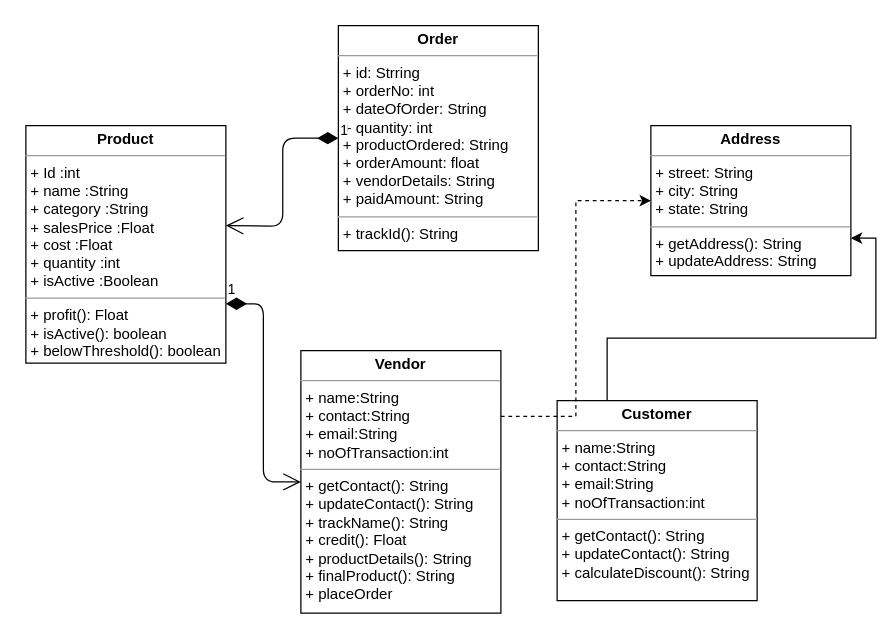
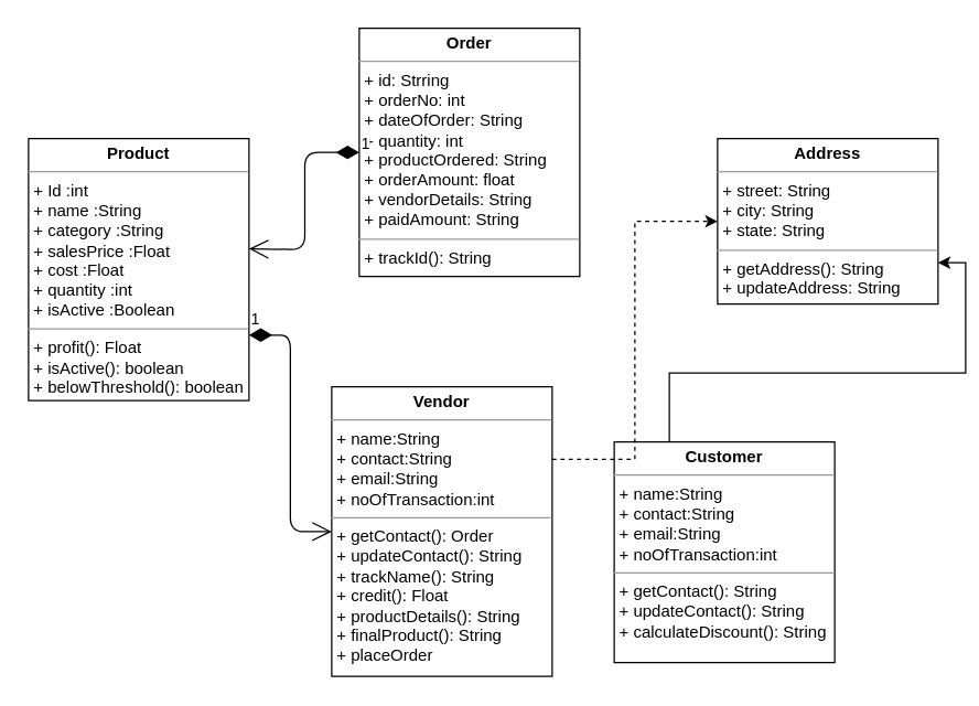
- <mxCell id="6" value="&lt;p style=&quot;margin: 0px ; margin-top: 4px ; text-align: center&quot;&gt;&lt;b&gt;Order&lt;/b&gt;&lt;/p&gt;&lt;hr size=&quot;1&quot;&gt;&lt;p style=&quot;margin: 0px ; margin-left: 4px&quot;&gt;+ id: Strring&lt;/p&gt;&lt;p style=&quot;margin: 0px 0px 0px 4px&quot;&gt;+ orderNo: int&lt;/p&gt;&lt;p style=&quot;margin: 0px 0px 0px 4px&quot;&gt;+ dateOfOrder: String&lt;/p&gt;&lt;p style=&quot;margin: 0px 0px 0px 4px&quot;&gt;+ quantity: int&lt;/p&gt;&lt;p style=&quot;margin: 0px 0px 0px 4px&quot;&gt;+ productOrdered: String&lt;/p&gt;&lt;p style=&quot;margin: 0px 0px 0px 4px&quot;&gt;+ orderAmount: float&lt;/p&gt;&lt;p style=&quot;margin: 0px 0px 0px 4px&quot;&gt;+ vendorDetails: String&lt;/p&gt;&lt;p style=&quot;margin: 0px 0px 0px 4px&quot;&gt;+ paidAmount: String&lt;/p&gt;&lt;hr size=&quot;1&quot;&gt;&lt;p style=&quot;margin: 0px ; margin-left: 4px&quot;&gt;+ trackId(): String&lt;/p&gt;" style="verticalAlign=top;align=left;overflow=fill;fontSize=12;fontFamily=Helvetica;html=1;" vertex="1" parent="1"><mxGeometry x="270" y="20" width="160" height="180" as="geometry" /></mxCell>
+ <mxCell id="6" value="&lt;p style=&quot;margin: 0px ; margin-top: 4px ; text-align: center&quot;&gt;&lt;b&gt;Order&lt;/b&gt;&lt;/p&gt;&lt;hr size=&quot;1&quot;&gt;&lt;p style=&quot;margin: 0px ; margin-left: 4px&quot;&gt;+ id: Strring&lt;/p&gt;&lt;p style=&quot;margin: 0px 0px 0px 4px&quot;&gt;+ orderNo: int&lt;/p&gt;&lt;p style=&quot;margin: 0px 0px 0px 4px&quot;&gt;+ dateOfOrder: String&lt;/p&gt;&lt;p style=&quot;margin: 0px 0px 0px 4px&quot;&gt;+ quantity: int&lt;/p&gt;&lt;p style=&quot;margin: 0px 0px 0px 4px&quot;&gt;+ productOrdered: String&lt;/p&gt;&lt;p style=&quot;margin: 0px 0px 0px 4px&quot;&gt;+ orderAmount: float&lt;/p&gt;&lt;p style=&quot;margin: 0px 0px 0px 4px&quot;&gt;+ vendorDetails: String&lt;/p&gt;&lt;p style=&quot;margin: 0px 0px 0px 4px&quot;&gt;+ paidAmount: String&lt;/p&gt;&lt;hr size=&quot;1&quot;&gt;&lt;p style=&quot;margin: 0px ; margin-left: 4px&quot;&gt;+ trackId(): String&lt;/p&gt;" style="verticalAlign=top;align=left;overflow=fill;fontSize=12;fontFamily=Helvetica;html=1;" vertex="1" parent="1"><mxGeometry x="260" y="20" width="160" height="180" as="geometry" /></mxCell>
- <mxCell id="8" value="&lt;p style=&quot;margin: 0px ; margin-top: 4px ; text-align: center&quot;&gt;&lt;b&gt;Vendor&lt;/b&gt;&lt;/p&gt;&lt;hr size=&quot;1&quot;&gt;&lt;p style=&quot;margin: 0px 0px 0px 4px&quot;&gt;+ name:String&lt;/p&gt;&lt;p style=&quot;margin: 0px 0px 0px 4px&quot;&gt;+ contact:String&lt;/p&gt;&lt;p style=&quot;margin: 0px 0px 0px 4px&quot;&gt;+ email:String&lt;/p&gt;&lt;p style=&quot;margin: 0px 0px 0px 4px&quot;&gt;+ noOfTransaction:int&lt;/p&gt;&lt;hr size=&quot;1&quot;&gt;&lt;p style=&quot;margin: 0px 0px 0px 4px&quot;&gt;+ getContact(): String&lt;/p&gt;&lt;p style=&quot;margin: 0px 0px 0px 4px&quot;&gt;+ updateContact(): String&lt;/p&gt;&lt;p style=&quot;margin: 0px 0px 0px 4px&quot;&gt;+ trackName(): String&lt;/p&gt;&lt;p style=&quot;margin: 0px 0px 0px 4px&quot;&gt;+ credit(): Float&lt;/p&gt;&lt;p style=&quot;margin: 0px 0px 0px 4px&quot;&gt;+ productDetails(): String&lt;/p&gt;&lt;p style=&quot;margin: 0px 0px 0px 4px&quot;&gt;+ finalProduct(): String&lt;/p&gt;&lt;p style=&quot;margin: 0px 0px 0px 4px&quot;&gt;+ placeOrder&lt;/p&gt;" style="verticalAlign=top;align=left;overflow=fill;fontSize=12;fontFamily=Helvetica;html=1;" vertex="1" parent="1"><mxGeometry x="240" y="280" width="160" height="210" as="geometry" /></mxCell>
+ <mxCell id="8" value="&lt;p style=&quot;margin: 0px ; margin-top: 4px ; text-align: center&quot;&gt;&lt;b&gt;Vendor&lt;/b&gt;&lt;/p&gt;&lt;hr size=&quot;1&quot;&gt;&lt;p style=&quot;margin: 0px 0px 0px 4px&quot;&gt;+ name:String&lt;/p&gt;&lt;p style=&quot;margin: 0px 0px 0px 4px&quot;&gt;+ contact:String&lt;/p&gt;&lt;p style=&quot;margin: 0px 0px 0px 4px&quot;&gt;+ email:String&lt;/p&gt;&lt;p style=&quot;margin: 0px 0px 0px 4px&quot;&gt;+ noOfTransaction:int&lt;/p&gt;&lt;hr size=&quot;1&quot;&gt;&lt;p style=&quot;margin: 0px 0px 0px 4px&quot;&gt;+ getContact(): Order&lt;/p&gt;&lt;p style=&quot;margin: 0px 0px 0px 4px&quot;&gt;+ updateContact(): String&lt;/p&gt;&lt;p style=&quot;margin: 0px 0px 0px 4px&quot;&gt;+ trackName(): String&lt;/p&gt;&lt;p style=&quot;margin: 0px 0px 0px 4px&quot;&gt;+ credit(): Float&lt;/p&gt;&lt;p style=&quot;margin: 0px 0px 0px 4px&quot;&gt;+ productDetails(): String&lt;/p&gt;&lt;p style=&quot;margin: 0px 0px 0px 4px&quot;&gt;+ finalProduct(): String&lt;/p&gt;&lt;p style=&quot;margin: 0px 0px 0px 4px&quot;&gt;+ placeOrder&lt;/p&gt;" style="verticalAlign=top;align=left;overflow=fill;fontSize=12;fontFamily=Helvetica;html=1;" vertex="1" parent="1"><mxGeometry x="240" y="280" width="160" height="210" as="geometry" /></mxCell>
